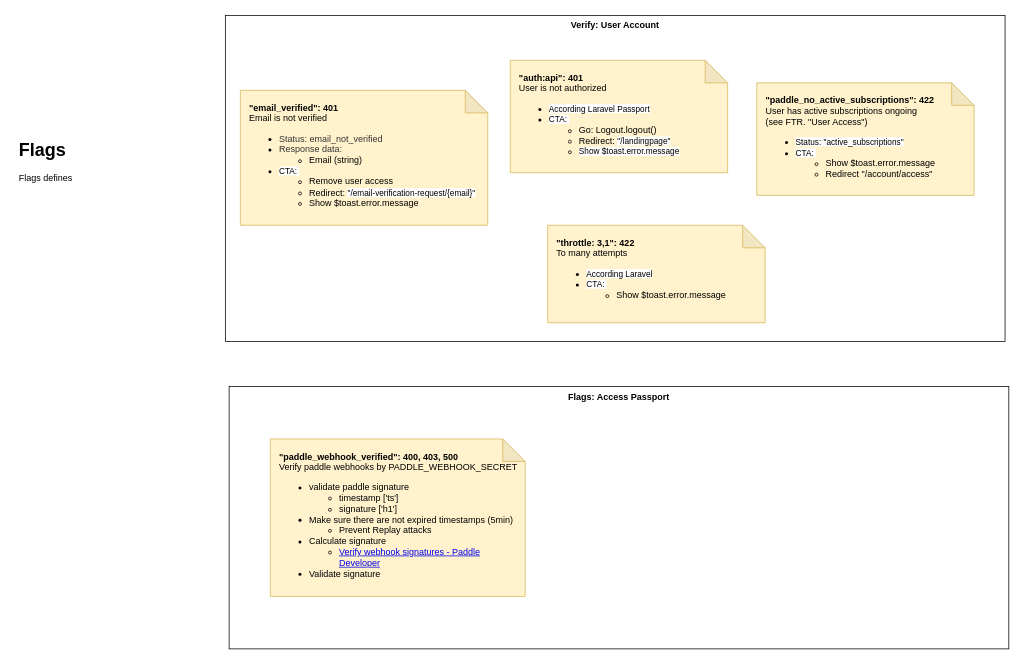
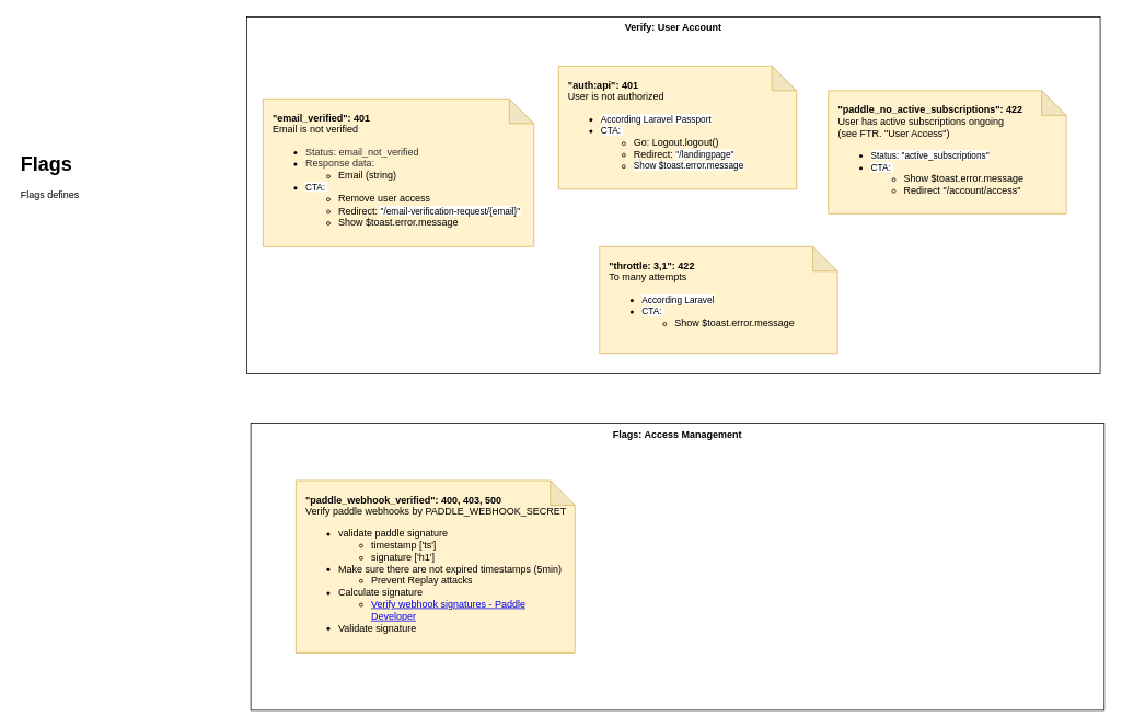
- <mxCell id="7" value="Flags: Access Passport" style="rounded=0;whiteSpace=wrap;html=1;verticalAlign=top;fontStyle=1" parent="1" vertex="1"><mxGeometry x="305" y="515" width="1040" height="350" as="geometry" /></mxCell>
+ <mxCell id="7" value="Flags: Access Management" style="rounded=0;whiteSpace=wrap;html=1;verticalAlign=top;fontStyle=1" parent="1" vertex="1"><mxGeometry x="305" y="515" width="1040" height="350" as="geometry" /></mxCell>
